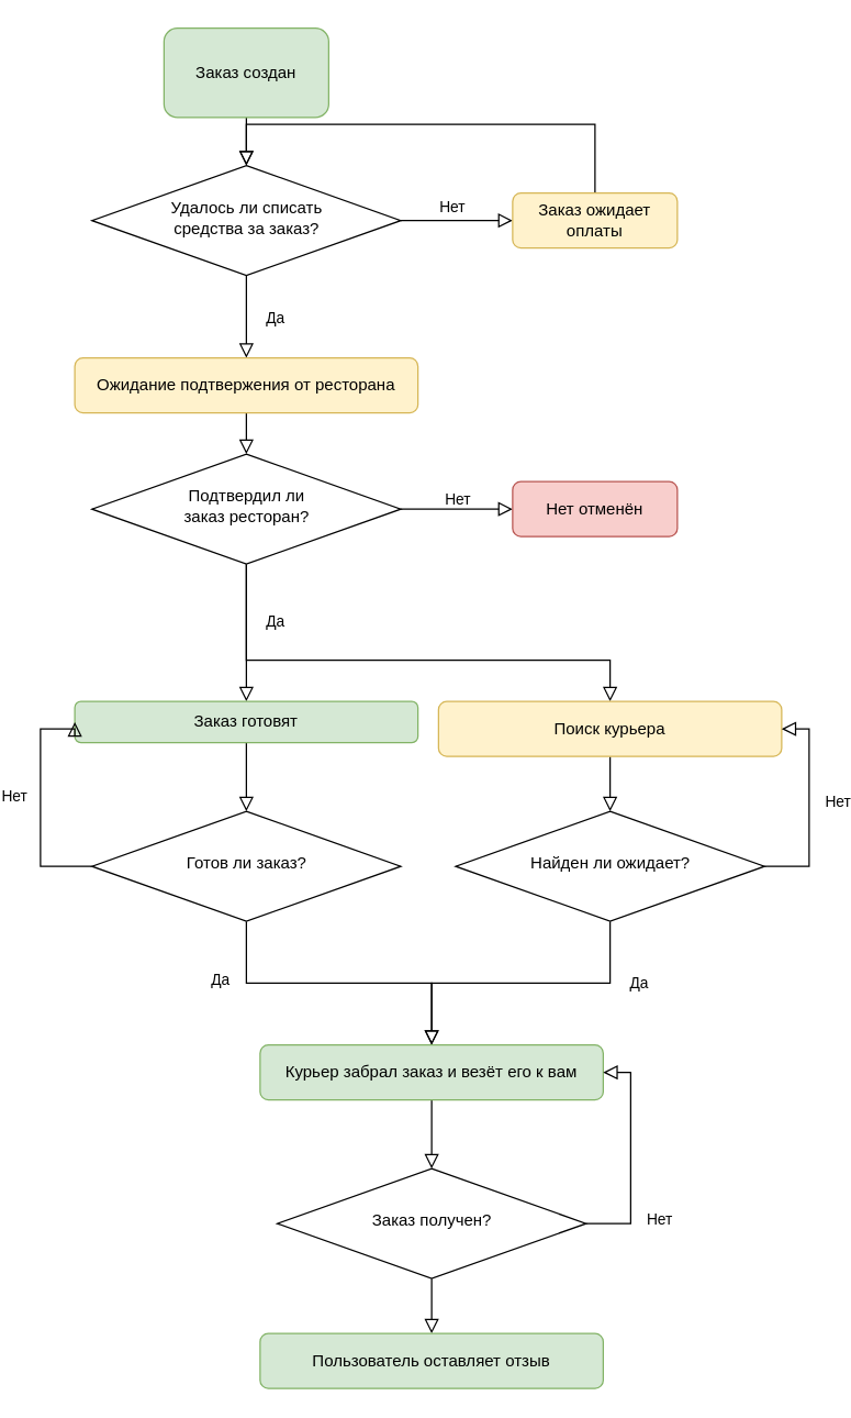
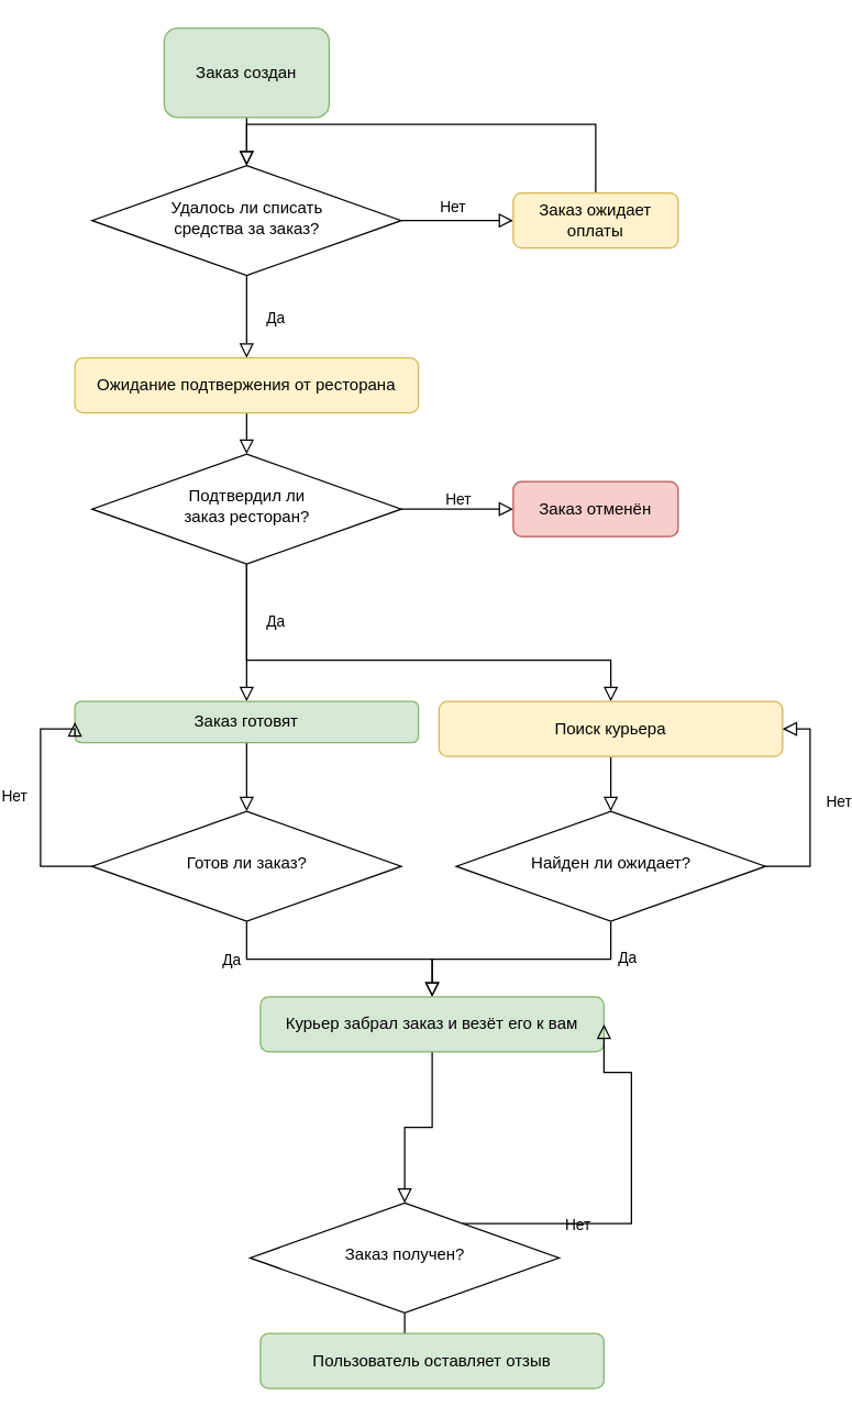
- <mxCell id="17" value="Нет отменён" style="rounded=1;whiteSpace=wrap;html=1;fontSize=12;glass=0;strokeWidth=1;shadow=0;fillColor=#f8cecc;strokeColor=#b85450;" vertex="1" parent="1"><mxGeometry x="364" y="350" width="120" height="40" as="geometry" /></mxCell>
+ <mxCell id="17" value="Заказ отменён" style="rounded=1;whiteSpace=wrap;html=1;fontSize=12;glass=0;strokeWidth=1;shadow=0;fillColor=#f8cecc;strokeColor=#b85450;" vertex="1" parent="1"><mxGeometry x="364" y="350" width="120" height="40" as="geometry" /></mxCell>
- <mxCell id="35" value="Курьер забрал заказ и везёт его к вам" style="rounded=1;whiteSpace=wrap;html=1;fontSize=12;glass=0;strokeWidth=1;shadow=0;fillColor=#d5e8d4;strokeColor=#82b366;" vertex="1" parent="1"><mxGeometry x="180" y="760" width="250" height="40" as="geometry" /></mxCell>
+ <mxCell id="35" value="Курьер забрал заказ и везёт его к вам" style="rounded=1;whiteSpace=wrap;html=1;fontSize=12;glass=0;strokeWidth=1;shadow=0;fillColor=#d5e8d4;strokeColor=#82b366;" vertex="1" parent="1"><mxGeometry x="180" y="725" width="250" height="40" as="geometry" /></mxCell>
- <mxCell id="39" value="Заказ получен?" style="rhombus;whiteSpace=wrap;html=1;shadow=0;fontFamily=Helvetica;fontSize=12;align=center;strokeWidth=1;spacing=6;spacingTop=-4;" vertex="1" parent="1"><mxGeometry x="192.5" y="850" width="225" height="80" as="geometry" /></mxCell>
+ <mxCell id="39" value="Заказ получен?" style="rhombus;whiteSpace=wrap;html=1;shadow=0;fontFamily=Helvetica;fontSize=12;align=center;strokeWidth=1;spacing=6;spacingTop=-4;" vertex="1" parent="1"><mxGeometry x="172.5" y="875" width="225" height="80" as="geometry" /></mxCell>
